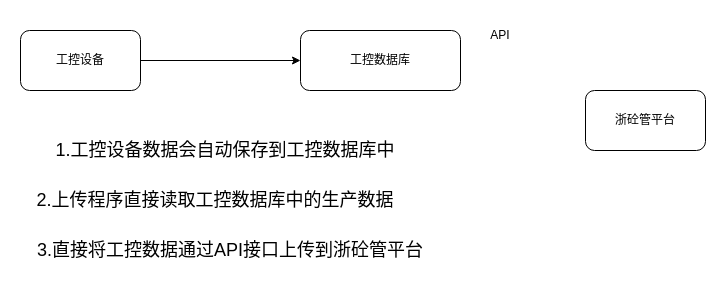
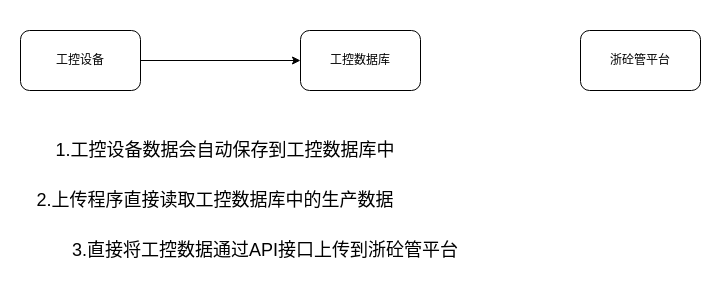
- <mxCell id="6" value="API" style="text;strokeColor=none;align=center;fillColor=none;html=1;verticalAlign=middle;whiteSpace=wrap;rounded=0;" vertex="1" parent="1"><mxGeometry x="470" y="20" width="60" height="30" as="geometry" /></mxCell>
- <mxCell id="4" value="工控数据库" style="rounded=1;whiteSpace=wrap;html=1;" vertex="1" parent="1"><mxGeometry x="300" y="30" width="160" height="60" as="geometry" /></mxCell>
+ <mxCell id="4" value="工控数据库" style="rounded=1;whiteSpace=wrap;html=1;" vertex="1" parent="1"><mxGeometry x="300" y="30" width="120" height="60" as="geometry" /></mxCell>
- <mxCell id="5" value="浙砼管平台" style="rounded=1;whiteSpace=wrap;html=1;" vertex="1" parent="1"><mxGeometry x="585" y="90" width="120" height="60" as="geometry" /></mxCell>
+ <mxCell id="5" value="浙砼管平台" style="rounded=1;whiteSpace=wrap;html=1;" vertex="1" parent="1"><mxGeometry x="580" y="30" width="120" height="60" as="geometry" /></mxCell>
- <mxCell id="9" value="&lt;font style=&quot;font-size: 18px;&quot;&gt;3.直接将工控数据通过API接口上传到浙砼管平台&lt;/font&gt;" style="text;strokeColor=none;align=center;fillColor=none;html=1;verticalAlign=middle;whiteSpace=wrap;rounded=0;" vertex="1" parent="1"><mxGeometry x="20" y="230" width="420" height="40" as="geometry" /></mxCell>
+ <mxCell id="9" value="&lt;font style=&quot;font-size: 18px;&quot;&gt;3.直接将工控数据通过API接口上传到浙砼管平台&lt;/font&gt;" style="text;strokeColor=none;align=center;fillColor=none;html=1;verticalAlign=middle;whiteSpace=wrap;rounded=0;" vertex="1" parent="1"><mxGeometry x="55" y="230" width="420" height="40" as="geometry" /></mxCell>
